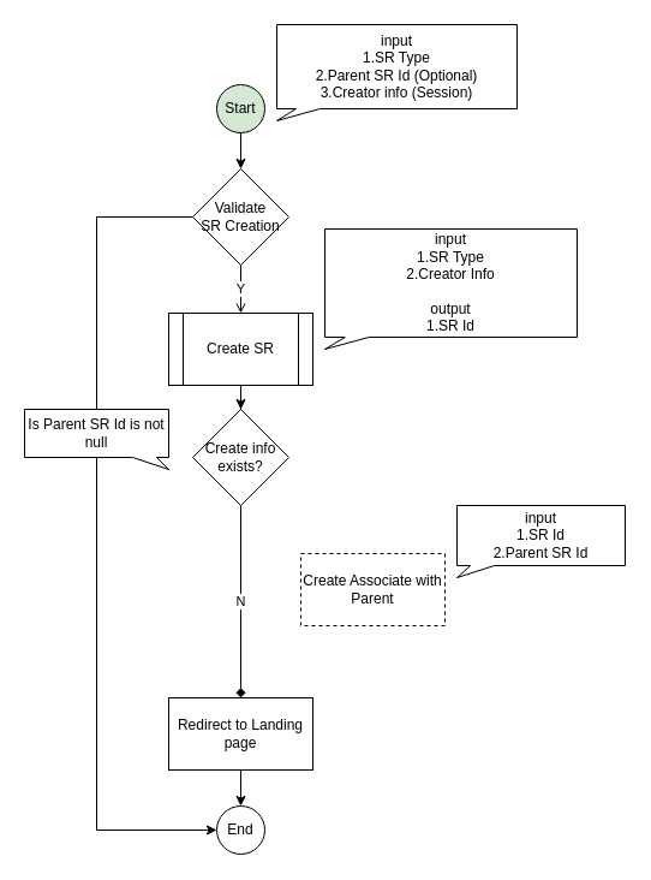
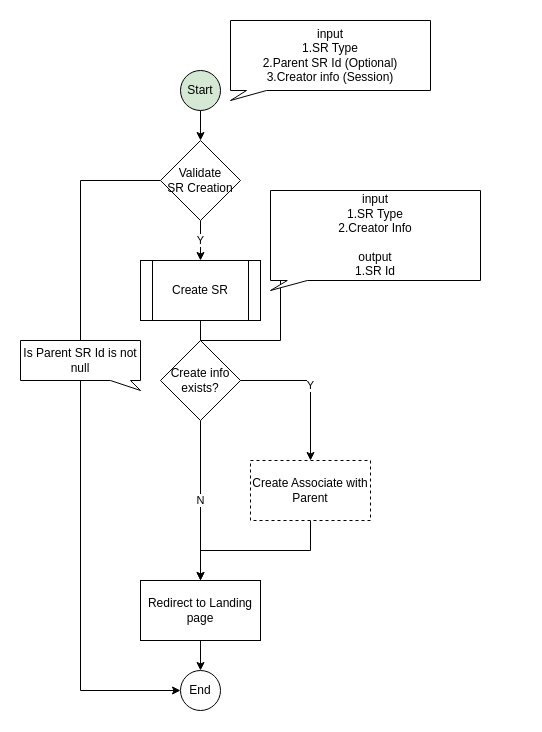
- <mxCell id="2" value="Y" style="edgeStyle=orthogonalEdgeStyle;rounded=0;orthogonalLoop=1;jettySize=auto;html=1;exitX=0.5;exitY=1;exitDx=0;exitDy=0;entryX=0.5;entryY=0;entryDx=0;entryDy=0;startArrow=none;endArrow=open;" edge="1" parent="1" source="17" target="11"><mxGeometry relative="1" as="geometry"><mxPoint x="200" y="230" as="sourcePoint" /></mxGeometry></mxCell>
+ <mxCell id="2" value="Y" style="edgeStyle=orthogonalEdgeStyle;rounded=0;orthogonalLoop=1;jettySize=auto;html=1;exitX=0.5;exitY=1;exitDx=0;exitDy=0;entryX=0.5;entryY=0;entryDx=0;entryDy=0;startArrow=none;" edge="1" parent="1" source="17" target="11"><mxGeometry relative="1" as="geometry"><mxPoint x="200" y="230" as="sourcePoint" /></mxGeometry></mxCell>
- <mxCell id="10" style="edgeStyle=orthogonalEdgeStyle;rounded=0;orthogonalLoop=1;jettySize=auto;html=1;exitX=0.5;exitY=1;exitDx=0;exitDy=0;" edge="1" parent="1" source="11" target="7"><mxGeometry relative="1" as="geometry" /></mxCell>
+ <mxCell id="10" style="edgeStyle=orthogonalEdgeStyle;rounded=0;orthogonalLoop=1;jettySize=auto;html=1;exitX=0.5;exitY=1;exitDx=0;exitDy=0;" edge="1" parent="1" source="11" target="14"><mxGeometry relative="1" as="geometry" /></mxCell>
+ <mxCell id="5" value="Y" style="edgeStyle=orthogonalEdgeStyle;rounded=0;orthogonalLoop=1;jettySize=auto;html=1;exitX=1;exitY=0.5;exitDx=0;exitDy=0;" edge="1" parent="1" source="7" target="9"><mxGeometry relative="1" as="geometry" /></mxCell>
- <mxCell id="18" value="input&lt;br&gt;1.SR Id&lt;br&gt;2.Parent SR Id" style="shape=callout;whiteSpace=wrap;html=1;perimeter=calloutPerimeter;size=10;position=0.08;position2=0;" vertex="1" parent="1"><mxGeometry x="380" y="420" width="140" height="60" as="geometry" /></mxCell>
- <mxCell id="6" value="N" style="edgeStyle=orthogonalEdgeStyle;rounded=0;orthogonalLoop=1;jettySize=auto;html=1;exitX=0.5;exitY=1;exitDx=0;exitDy=0;entryX=0.5;entryY=0;entryDx=0;entryDy=0;endArrow=diamond;" edge="1" parent="1" source="7" target="13"><mxGeometry relative="1" as="geometry" /></mxCell>
+ <mxCell id="6" value="N" style="edgeStyle=orthogonalEdgeStyle;rounded=0;orthogonalLoop=1;jettySize=auto;html=1;exitX=0.5;exitY=1;exitDx=0;exitDy=0;entryX=0.5;entryY=0;entryDx=0;entryDy=0;" edge="1" parent="1" source="7" target="13"><mxGeometry relative="1" as="geometry" /></mxCell>
+ <mxCell id="8" style="edgeStyle=orthogonalEdgeStyle;rounded=0;orthogonalLoop=1;jettySize=auto;html=1;exitX=0.5;exitY=1;exitDx=0;exitDy=0;" edge="1" parent="1" source="9" target="13"><mxGeometry relative="1" as="geometry" /></mxCell>
